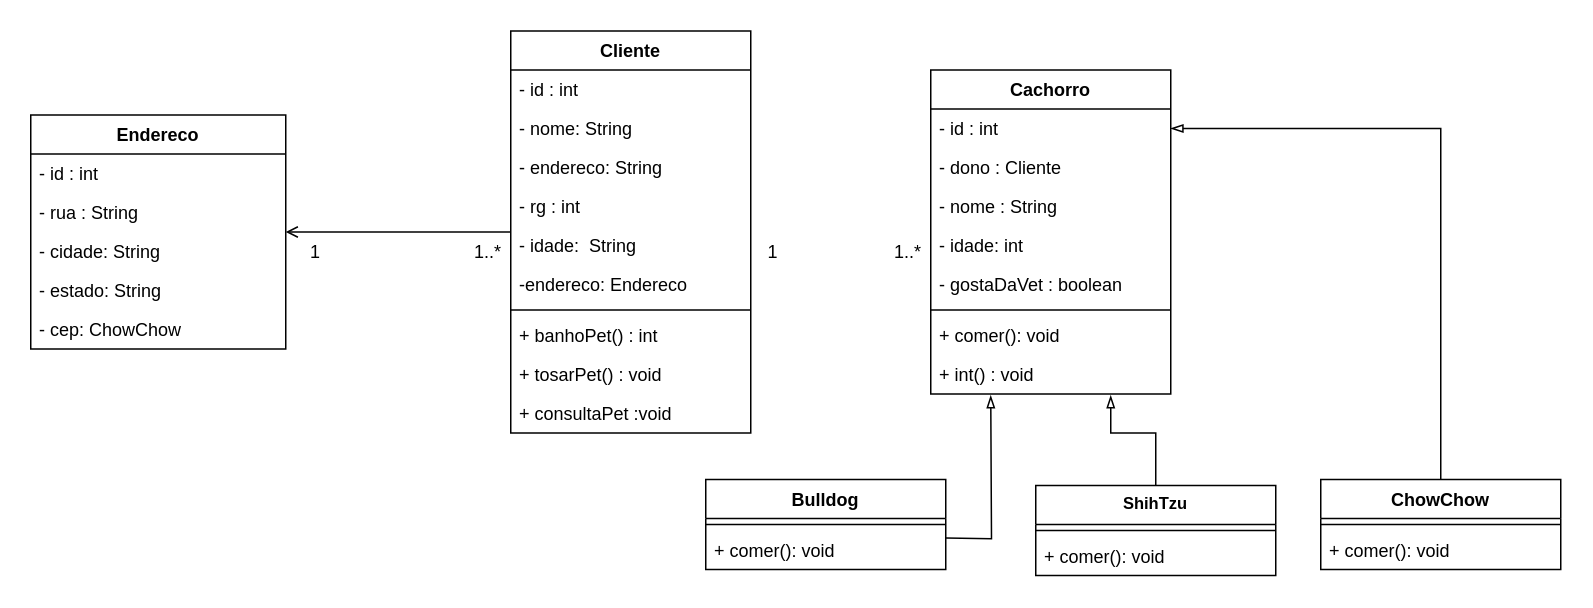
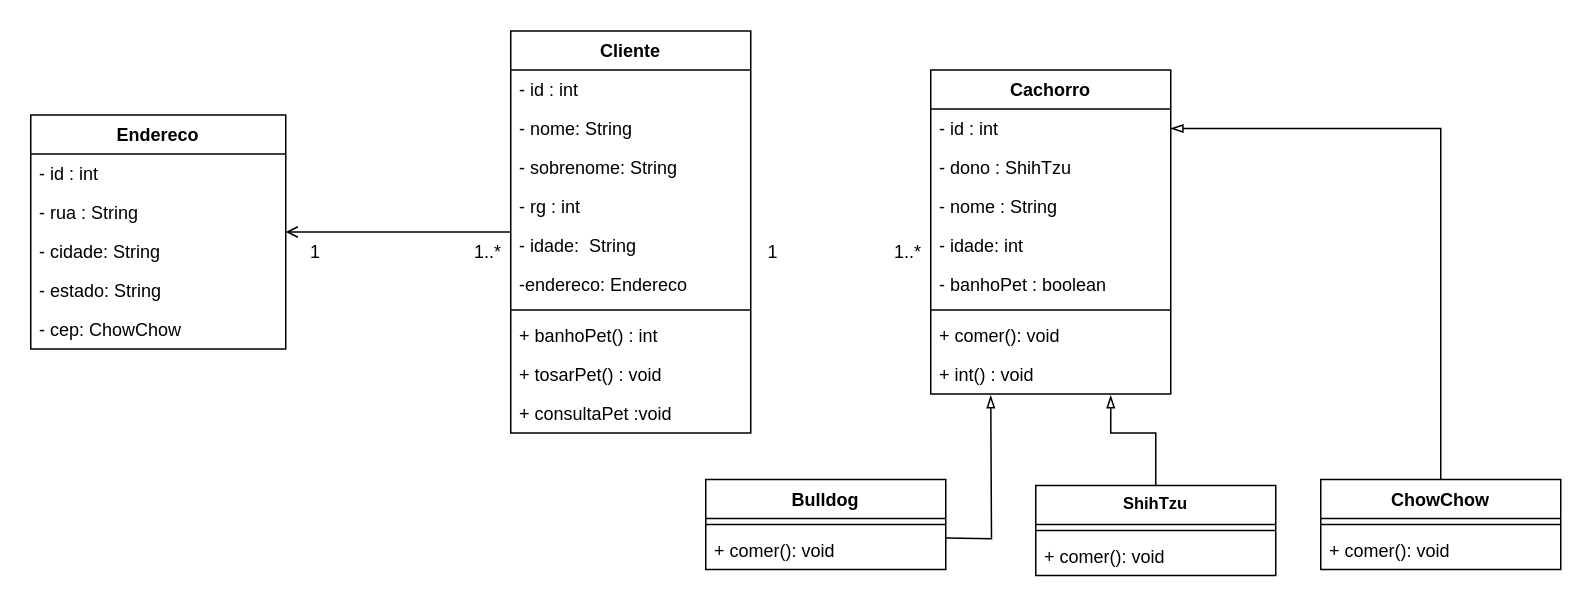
- <mxCell id="6" value="- endereco: String" style="text;strokeColor=none;fillColor=none;align=left;verticalAlign=top;spacingLeft=4;spacingRight=4;overflow=hidden;rotatable=0;points=[[0,0.5],[1,0.5]];portConstraint=eastwest;" parent="3" vertex="1"><mxGeometry y="78" width="160" height="26" as="geometry" /></mxCell>
+ <mxCell id="6" value="- sobrenome: String" style="text;strokeColor=none;fillColor=none;align=left;verticalAlign=top;spacingLeft=4;spacingRight=4;overflow=hidden;rotatable=0;points=[[0,0.5],[1,0.5]];portConstraint=eastwest;" parent="3" vertex="1"><mxGeometry y="78" width="160" height="26" as="geometry" /></mxCell>
- <mxCell id="16" value="- dono : Cliente" style="text;strokeColor=none;fillColor=none;align=left;verticalAlign=top;spacingLeft=4;spacingRight=4;overflow=hidden;rotatable=0;points=[[0,0.5],[1,0.5]];portConstraint=eastwest;" vertex="1" parent="14"><mxGeometry y="52" width="160" height="26" as="geometry" /></mxCell>
+ <mxCell id="16" value="- dono : ShihTzu" style="text;strokeColor=none;fillColor=none;align=left;verticalAlign=top;spacingLeft=4;spacingRight=4;overflow=hidden;rotatable=0;points=[[0,0.5],[1,0.5]];portConstraint=eastwest;" vertex="1" parent="14"><mxGeometry y="52" width="160" height="26" as="geometry" /></mxCell>
- <mxCell id="19" value="- gostaDaVet : boolean" style="text;strokeColor=none;fillColor=none;align=left;verticalAlign=top;spacingLeft=4;spacingRight=4;overflow=hidden;rotatable=0;points=[[0,0.5],[1,0.5]];portConstraint=eastwest;" parent="14" vertex="1"><mxGeometry y="130" width="160" height="26" as="geometry" /></mxCell>
+ <mxCell id="19" value="- banhoPet : boolean" style="text;strokeColor=none;fillColor=none;align=left;verticalAlign=top;spacingLeft=4;spacingRight=4;overflow=hidden;rotatable=0;points=[[0,0.5],[1,0.5]];portConstraint=eastwest;" parent="14" vertex="1"><mxGeometry y="130" width="160" height="26" as="geometry" /></mxCell>
